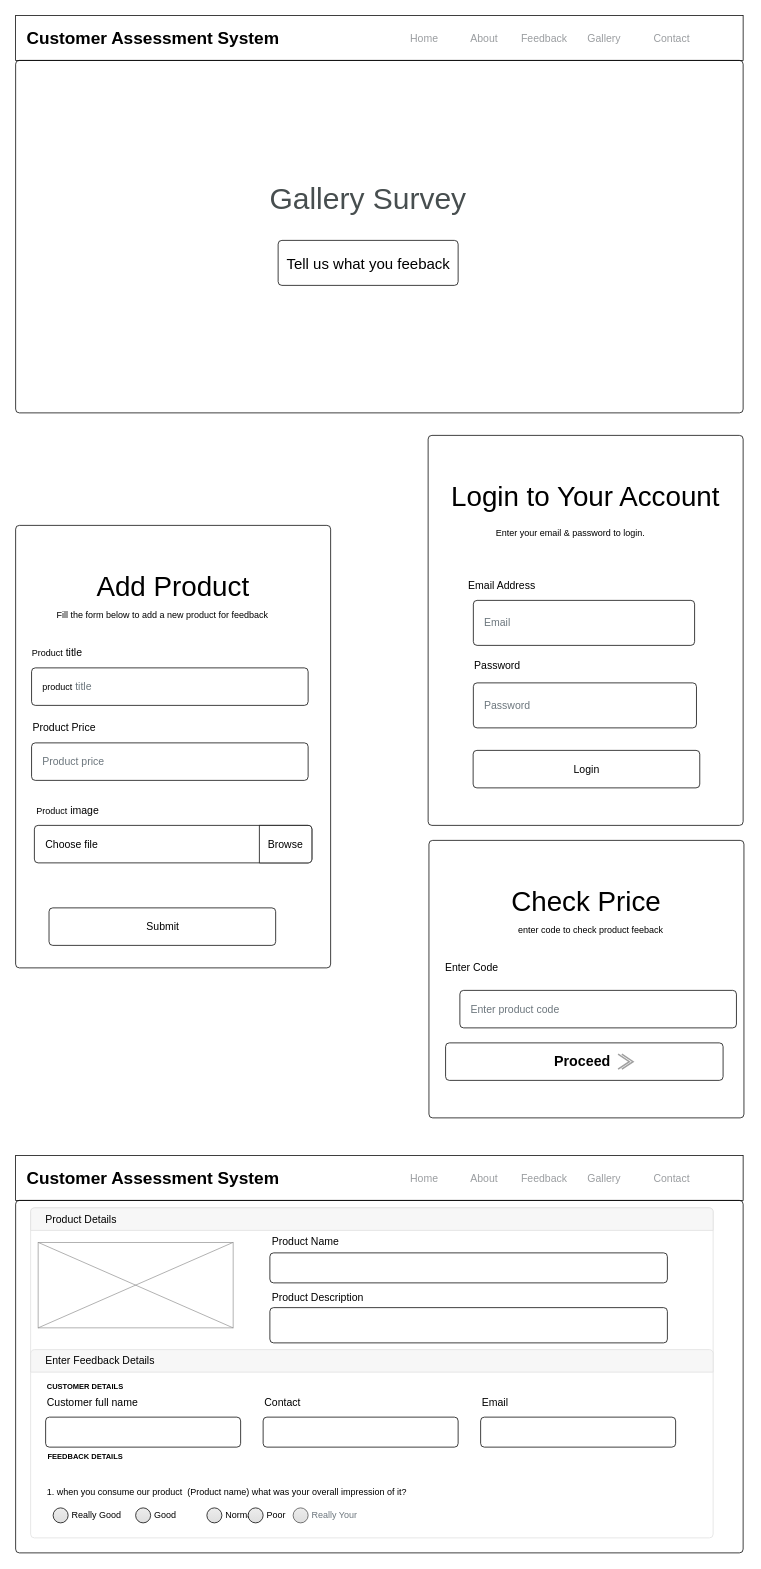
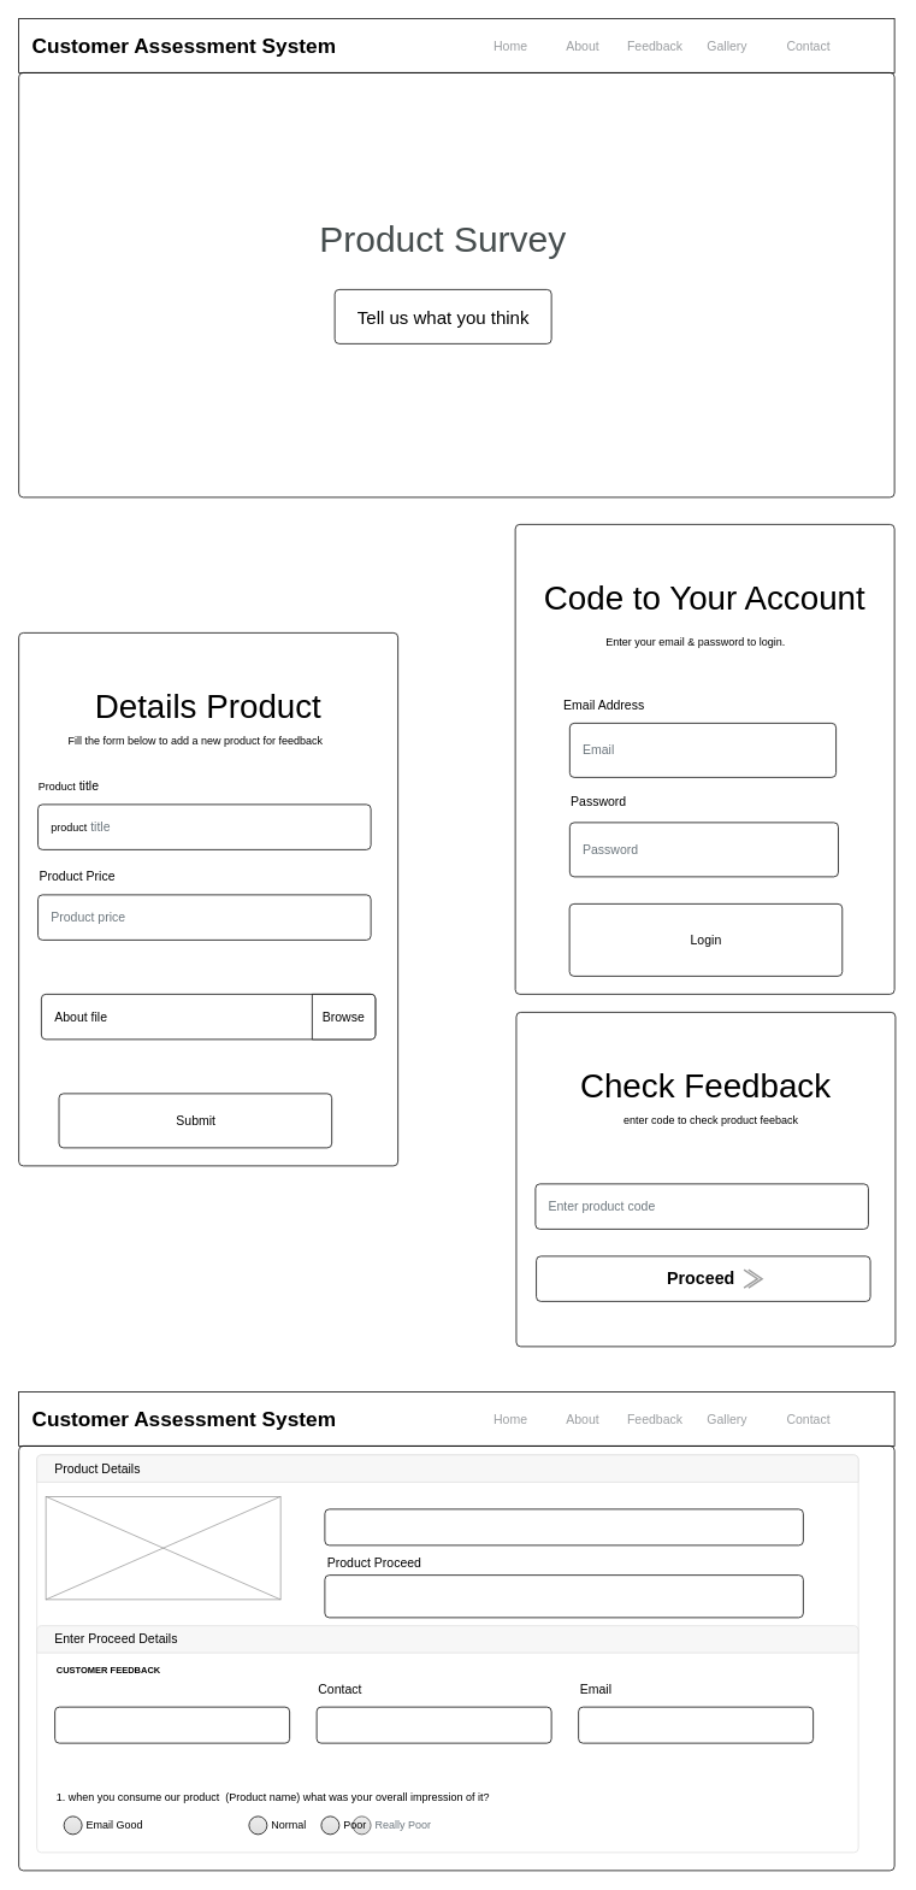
- <mxCell id="10" value="&lt;br&gt;&lt;br&gt;&lt;div&gt;&lt;span style=&quot;font-size: 40px ; color: rgb(71 , 78 , 79) ; font-family: &amp;#34;helvetica&amp;#34;&quot;&gt;Gallery Survey&lt;/span&gt;&lt;/div&gt;" style="text;html=1;align=center;verticalAlign=middle;whiteSpace=wrap;rounded=0;" parent="1" vertex="1"><mxGeometry x="300" y="170" width="380" height="160" as="geometry" /></mxCell>
+ <mxCell id="10" value="&lt;br&gt;&lt;br&gt;&lt;div&gt;&lt;span style=&quot;font-size: 40px ; color: rgb(71 , 78 , 79) ; font-family: &amp;#34;helvetica&amp;#34;&quot;&gt;Product Survey&lt;/span&gt;&lt;/div&gt;" style="text;html=1;align=center;verticalAlign=middle;whiteSpace=wrap;rounded=0;" parent="1" vertex="1"><mxGeometry x="300" y="170" width="380" height="160" as="geometry" /></mxCell>
- <mxCell id="11" value="&lt;font style=&quot;font-size: 20px&quot; color=&quot;#000000&quot;&gt;Tell us what you feeback&lt;/font&gt;" style="html=1;shadow=0;dashed=0;shape=mxgraph.bootstrap.rrect;rSize=5;fontSize=14;fontColor=#1CA5B8;fillColor=none;" parent="1" vertex="1"><mxGeometry x="370" y="320" width="240" height="60" as="geometry" /></mxCell>
+ <mxCell id="11" value="&lt;font style=&quot;font-size: 20px&quot; color=&quot;#000000&quot;&gt;Tell us what you think&lt;/font&gt;" style="html=1;shadow=0;dashed=0;shape=mxgraph.bootstrap.rrect;rSize=5;fontSize=14;fontColor=#1CA5B8;fillColor=none;" parent="1" vertex="1"><mxGeometry x="370" y="320" width="240" height="60" as="geometry" /></mxCell>
- <mxCell id="18" value="&lt;span style=&quot;font-size: 37px&quot;&gt;Login to Your Account&lt;/span&gt;&lt;br&gt;&lt;div style=&quot;text-align: left ; font-size: 17px&quot;&gt;&lt;br&gt;&lt;/div&gt;" style="html=1;shadow=0;dashed=0;shape=mxgraph.bootstrap.rrect;rSize=5;html=1;whiteSpace=wrap;align=center;spacing=15;fontSize=14;verticalAlign=top;spacingTop=40;fillColor=none;" parent="1" vertex="1"><mxGeometry x="570" y="580" width="420" height="520" as="geometry" /></mxCell>
+ <mxCell id="18" value="&lt;span style=&quot;font-size: 37px&quot;&gt;Code to Your Account&lt;/span&gt;&lt;br&gt;&lt;div style=&quot;text-align: left ; font-size: 17px&quot;&gt;&lt;br&gt;&lt;/div&gt;" style="html=1;shadow=0;dashed=0;shape=mxgraph.bootstrap.rrect;rSize=5;html=1;whiteSpace=wrap;align=center;spacing=15;fontSize=14;verticalAlign=top;spacingTop=40;fillColor=none;" parent="1" vertex="1"><mxGeometry x="570" y="580" width="420" height="520" as="geometry" /></mxCell>
- <mxCell id="24" value="Enter your email &amp;amp; password to login." style="text;align=center;verticalAlign=middle;rounded=0;whiteSpace=wrap;html=1;" parent="1" vertex="1"><mxGeometry x="590" y="700" width="340" height="20" as="geometry" /></mxCell>
+ <mxCell id="24" value="Enter your email &amp;amp; password to login." style="text;align=center;verticalAlign=middle;rounded=0;whiteSpace=wrap;html=1;" parent="1" vertex="1"><mxGeometry x="600" y="700" width="340" height="20" as="geometry" /></mxCell>
- <mxCell id="3" value="&lt;span style=&quot;font-size: 37px&quot;&gt;Add Product&lt;/span&gt;" style="html=1;shadow=0;dashed=0;shape=mxgraph.bootstrap.rrect;rSize=5;html=1;whiteSpace=wrap;align=center;spacing=15;fontSize=14;verticalAlign=top;spacingTop=40;fillColor=none;" parent="1" vertex="1"><mxGeometry x="20" y="700" width="420" height="590" as="geometry" /></mxCell>
+ <mxCell id="3" value="&lt;span style=&quot;font-size: 37px&quot;&gt;Details Product&lt;/span&gt;" style="html=1;shadow=0;dashed=0;shape=mxgraph.bootstrap.rrect;rSize=5;html=1;whiteSpace=wrap;align=center;spacing=15;fontSize=14;verticalAlign=top;spacingTop=40;fillColor=none;" parent="1" vertex="1"><mxGeometry x="20" y="700" width="420" height="590" as="geometry" /></mxCell>
- <mxCell id="21" value="Login" style="html=1;shadow=0;dashed=0;shape=mxgraph.bootstrap.rrect;rSize=5;align=center;fontSize=14;fillColor=none;" parent="1" vertex="1"><mxGeometry x="630" y="1000" width="302.19" height="50" as="geometry" /></mxCell>
+ <mxCell id="21" value="Login" style="html=1;shadow=0;dashed=0;shape=mxgraph.bootstrap.rrect;rSize=5;align=center;fontSize=14;fillColor=none;" parent="1" vertex="1"><mxGeometry x="630" y="1000" width="302.19" height="80" as="geometry" /></mxCell>
- <mxCell id="27" value="&lt;span style=&quot;text-align: center&quot;&gt;Product&lt;/span&gt;&lt;span style=&quot;font-size: 14px&quot;&gt;&amp;nbsp;image&lt;/span&gt;" style="text;html=1;strokeColor=none;fillColor=none;align=left;verticalAlign=middle;whiteSpace=wrap;rounded=0;" parent="1" vertex="1"><mxGeometry x="45.63" y="1070" width="108.75" height="20" as="geometry" /></mxCell>
- <mxCell id="25" value="Choose file" style="html=1;shadow=0;dashed=0;shape=mxgraph.bootstrap.rrect;rSize=5;html=1;whiteSpace=wrap;align=left;spacingLeft=0;spacing=15;fontSize=14;fillColor=none;" parent="1" vertex="1"><mxGeometry x="45" y="1100" width="370" height="50" as="geometry" /></mxCell>
+ <mxCell id="25" value="About file" style="html=1;shadow=0;dashed=0;shape=mxgraph.bootstrap.rrect;rSize=5;html=1;whiteSpace=wrap;align=left;spacingLeft=0;spacing=15;fontSize=14;fillColor=none;" parent="1" vertex="1"><mxGeometry x="45" y="1100" width="370" height="50" as="geometry" /></mxCell>
- <mxCell id="28" value="&lt;span style=&quot;font-size: 37px&quot;&gt;Check Price&lt;/span&gt;" style="html=1;shadow=0;dashed=0;shape=mxgraph.bootstrap.rrect;rSize=5;html=1;whiteSpace=wrap;align=center;spacing=15;fontSize=14;verticalAlign=top;spacingTop=40;fillColor=none;" vertex="1" parent="1"><mxGeometry x="571.09" y="1120" width="420" height="370" as="geometry" /></mxCell>
+ <mxCell id="28" value="&lt;span style=&quot;font-size: 37px&quot;&gt;Check Feedback&lt;/span&gt;" style="html=1;shadow=0;dashed=0;shape=mxgraph.bootstrap.rrect;rSize=5;html=1;whiteSpace=wrap;align=center;spacing=15;fontSize=14;verticalAlign=top;spacingTop=40;fillColor=none;" vertex="1" parent="1"><mxGeometry x="571.09" y="1120" width="420" height="370" as="geometry" /></mxCell>
- <mxCell id="14" value="Submit" style="html=1;shadow=0;dashed=0;shape=mxgraph.bootstrap.rrect;rSize=5;align=center;fontSize=14;fillColor=none;" parent="1" vertex="1"><mxGeometry x="64.53" y="1210" width="302.19" height="50" as="geometry" /></mxCell>
+ <mxCell id="14" value="Submit" style="html=1;shadow=0;dashed=0;shape=mxgraph.bootstrap.rrect;rSize=5;align=center;fontSize=14;fillColor=none;" parent="1" vertex="1"><mxGeometry x="64.53" y="1210" width="302.19" height="60" as="geometry" /></mxCell>
- <mxCell id="31" value="&lt;font style=&quot;font-size: 14px&quot;&gt;Enter Code&lt;/font&gt;" style="text;html=1;strokeColor=none;fillColor=none;align=left;verticalAlign=middle;whiteSpace=wrap;rounded=0;" vertex="1" parent="1"><mxGeometry x="591.09" y="1280" width="108.75" height="20" as="geometry" /></mxCell>
- <mxCell id="29" value="Enter product code" style="html=1;shadow=0;dashed=0;shape=mxgraph.bootstrap.rrect;rSize=5;fillColor=none;align=left;spacing=15;fontSize=14;fontColor=#6C767D;" vertex="1" parent="1"><mxGeometry x="612.34" y="1320" width="368.75" height="50" as="geometry" /></mxCell>
+ <mxCell id="29" value="Enter product code" style="html=1;shadow=0;dashed=0;shape=mxgraph.bootstrap.rrect;rSize=5;fillColor=none;align=left;spacing=15;fontSize=14;fontColor=#6C767D;" vertex="1" parent="1"><mxGeometry x="592.34" y="1310" width="368.75" height="50" as="geometry" /></mxCell>
- <mxCell id="46" value="&lt;span style=&quot;font-size: 14px&quot;&gt;Product Name&lt;/span&gt;" style="text;html=1;strokeColor=none;fillColor=none;align=left;verticalAlign=middle;whiteSpace=wrap;rounded=0;" vertex="1" parent="41"><mxGeometry x="320.0" y="35" width="108.75" height="20" as="geometry" /></mxCell>
- <mxCell id="48" value="&lt;span style=&quot;font-size: 14px&quot;&gt;Product Description&lt;/span&gt;" style="text;html=1;strokeColor=none;fillColor=none;align=left;verticalAlign=middle;whiteSpace=wrap;rounded=0;" vertex="1" parent="41"><mxGeometry x="320" y="109" width="160" height="20" as="geometry" /></mxCell>
+ <mxCell id="48" value="&lt;span style=&quot;font-size: 14px&quot;&gt;Product Proceed&lt;/span&gt;" style="text;html=1;strokeColor=none;fillColor=none;align=left;verticalAlign=middle;whiteSpace=wrap;rounded=0;" vertex="1" parent="41"><mxGeometry x="320" y="109" width="160" height="20" as="geometry" /></mxCell>
- <mxCell id="43" value="Enter Feedback Details" style="html=1;shadow=0;dashed=0;shape=mxgraph.bootstrap.topButton;strokeColor=inherit;fillColor=#F7F7F7;rSize=5;perimeter=none;whiteSpace=wrap;resizeWidth=1;align=left;spacing=20;fontSize=14;" vertex="1" parent="41"><mxGeometry y="189" width="910" height="30" as="geometry" /></mxCell>
+ <mxCell id="43" value="Enter Proceed Details" style="html=1;shadow=0;dashed=0;shape=mxgraph.bootstrap.topButton;strokeColor=inherit;fillColor=#F7F7F7;rSize=5;perimeter=none;whiteSpace=wrap;resizeWidth=1;align=left;spacing=20;fontSize=14;" vertex="1" parent="41"><mxGeometry y="189" width="910" height="30" as="geometry" /></mxCell>
- <mxCell id="51" value="&lt;span style=&quot;font-size: 10px;&quot;&gt;CUSTOMER DETAILS&lt;/span&gt;" style="text;html=1;strokeColor=none;fillColor=none;align=left;verticalAlign=middle;whiteSpace=wrap;rounded=0;fontStyle=1;fontSize=10;" vertex="1" parent="41"><mxGeometry x="20" y="228" width="160" height="20" as="geometry" /></mxCell>
+ <mxCell id="51" value="&lt;span style=&quot;font-size: 10px;&quot;&gt;CUSTOMER FEEDBACK&lt;/span&gt;" style="text;html=1;strokeColor=none;fillColor=none;align=left;verticalAlign=middle;whiteSpace=wrap;rounded=0;fontStyle=1;fontSize=10;" vertex="1" parent="41"><mxGeometry x="20" y="228" width="160" height="20" as="geometry" /></mxCell>
- <mxCell id="50" value="&lt;span style=&quot;font-size: 14px&quot;&gt;Customer full name&lt;/span&gt;" style="text;html=1;strokeColor=none;fillColor=none;align=left;verticalAlign=middle;whiteSpace=wrap;rounded=0;" vertex="1" parent="41"><mxGeometry x="20" y="249" width="140" height="20" as="geometry" /></mxCell>
- <mxCell id="56" value="&lt;span style=&quot;font-size: 10px&quot;&gt;FEEDBACK DETAILS&lt;/span&gt;" style="text;html=1;strokeColor=none;fillColor=none;align=left;verticalAlign=middle;whiteSpace=wrap;rounded=0;fontStyle=1;fontSize=10;" vertex="1" parent="41"><mxGeometry x="21" y="321" width="160" height="20" as="geometry" /></mxCell>
- <mxCell id="58" value="Really Good" style="html=1;shadow=0;dashed=0;shape=mxgraph.bootstrap.radioButton2;labelPosition=right;verticalLabelPosition=middle;align=left;verticalAlign=middle;gradientColor=#DEDEDE;fillColor=#EDEDED;checked=0;spacing=5;checkedFill=#0085FC;checkedStroke=#ffffff;fontSize=12;" vertex="1" parent="41"><mxGeometry x="30" y="400" width="20" height="20" as="geometry" /></mxCell>
+ <mxCell id="58" value="Email Good" style="html=1;shadow=0;dashed=0;shape=mxgraph.bootstrap.radioButton2;labelPosition=right;verticalLabelPosition=middle;align=left;verticalAlign=middle;gradientColor=#DEDEDE;fillColor=#EDEDED;checked=0;spacing=5;checkedFill=#0085FC;checkedStroke=#ffffff;fontSize=12;" vertex="1" parent="41"><mxGeometry x="30" y="400" width="20" height="20" as="geometry" /></mxCell>
- <mxCell id="59" value="Good" style="html=1;shadow=0;dashed=0;shape=mxgraph.bootstrap.radioButton2;labelPosition=right;verticalLabelPosition=middle;align=left;verticalAlign=middle;gradientColor=#DEDEDE;fillColor=#EDEDED;checked=0;spacing=5;checkedFill=#0085FC;checkedStroke=#ffffff;fontSize=12;" vertex="1" parent="41"><mxGeometry x="140" y="400" width="20" height="20" as="geometry" /></mxCell>
- <mxCell id="62" value="Poor" style="html=1;shadow=0;dashed=0;shape=mxgraph.bootstrap.radioButton2;labelPosition=right;verticalLabelPosition=middle;align=left;verticalAlign=middle;gradientColor=#DEDEDE;fillColor=#EDEDED;checked=0;spacing=5;checkedFill=#0085FC;checkedStroke=#ffffff;fontSize=12;" vertex="1" parent="41"><mxGeometry x="290" y="400" width="20" height="20" as="geometry" /></mxCell>
+ <mxCell id="62" value="Poor" style="html=1;shadow=0;dashed=0;shape=mxgraph.bootstrap.radioButton2;labelPosition=right;verticalLabelPosition=middle;align=left;verticalAlign=middle;gradientColor=#DEDEDE;fillColor=#EDEDED;checked=0;spacing=5;checkedFill=#0085FC;checkedStroke=#ffffff;fontSize=12;" vertex="1" parent="41"><mxGeometry x="315" y="400" width="20" height="20" as="geometry" /></mxCell>
- <mxCell id="60" value="Really Your" style="html=1;shadow=0;dashed=0;shape=mxgraph.bootstrap.radioButton2;labelPosition=right;verticalLabelPosition=middle;align=left;verticalAlign=middle;gradientColor=#DEDEDE;fillColor=#EDEDED;checked=0;spacing=5;fontColor=#6C767D;checkedFill=#0085FC;checkedStroke=#ffffff;strokeColor=#4D4D4D;" vertex="1" parent="41"><mxGeometry x="350" y="400" width="20" height="20" as="geometry" /></mxCell>
+ <mxCell id="60" value="Really Poor" style="html=1;shadow=0;dashed=0;shape=mxgraph.bootstrap.radioButton2;labelPosition=right;verticalLabelPosition=middle;align=left;verticalAlign=middle;gradientColor=#DEDEDE;fillColor=#EDEDED;checked=0;spacing=5;fontColor=#6C767D;checkedFill=#0085FC;checkedStroke=#ffffff;strokeColor=#4D4D4D;" vertex="1" parent="41"><mxGeometry x="350" y="400" width="20" height="20" as="geometry" /></mxCell>
